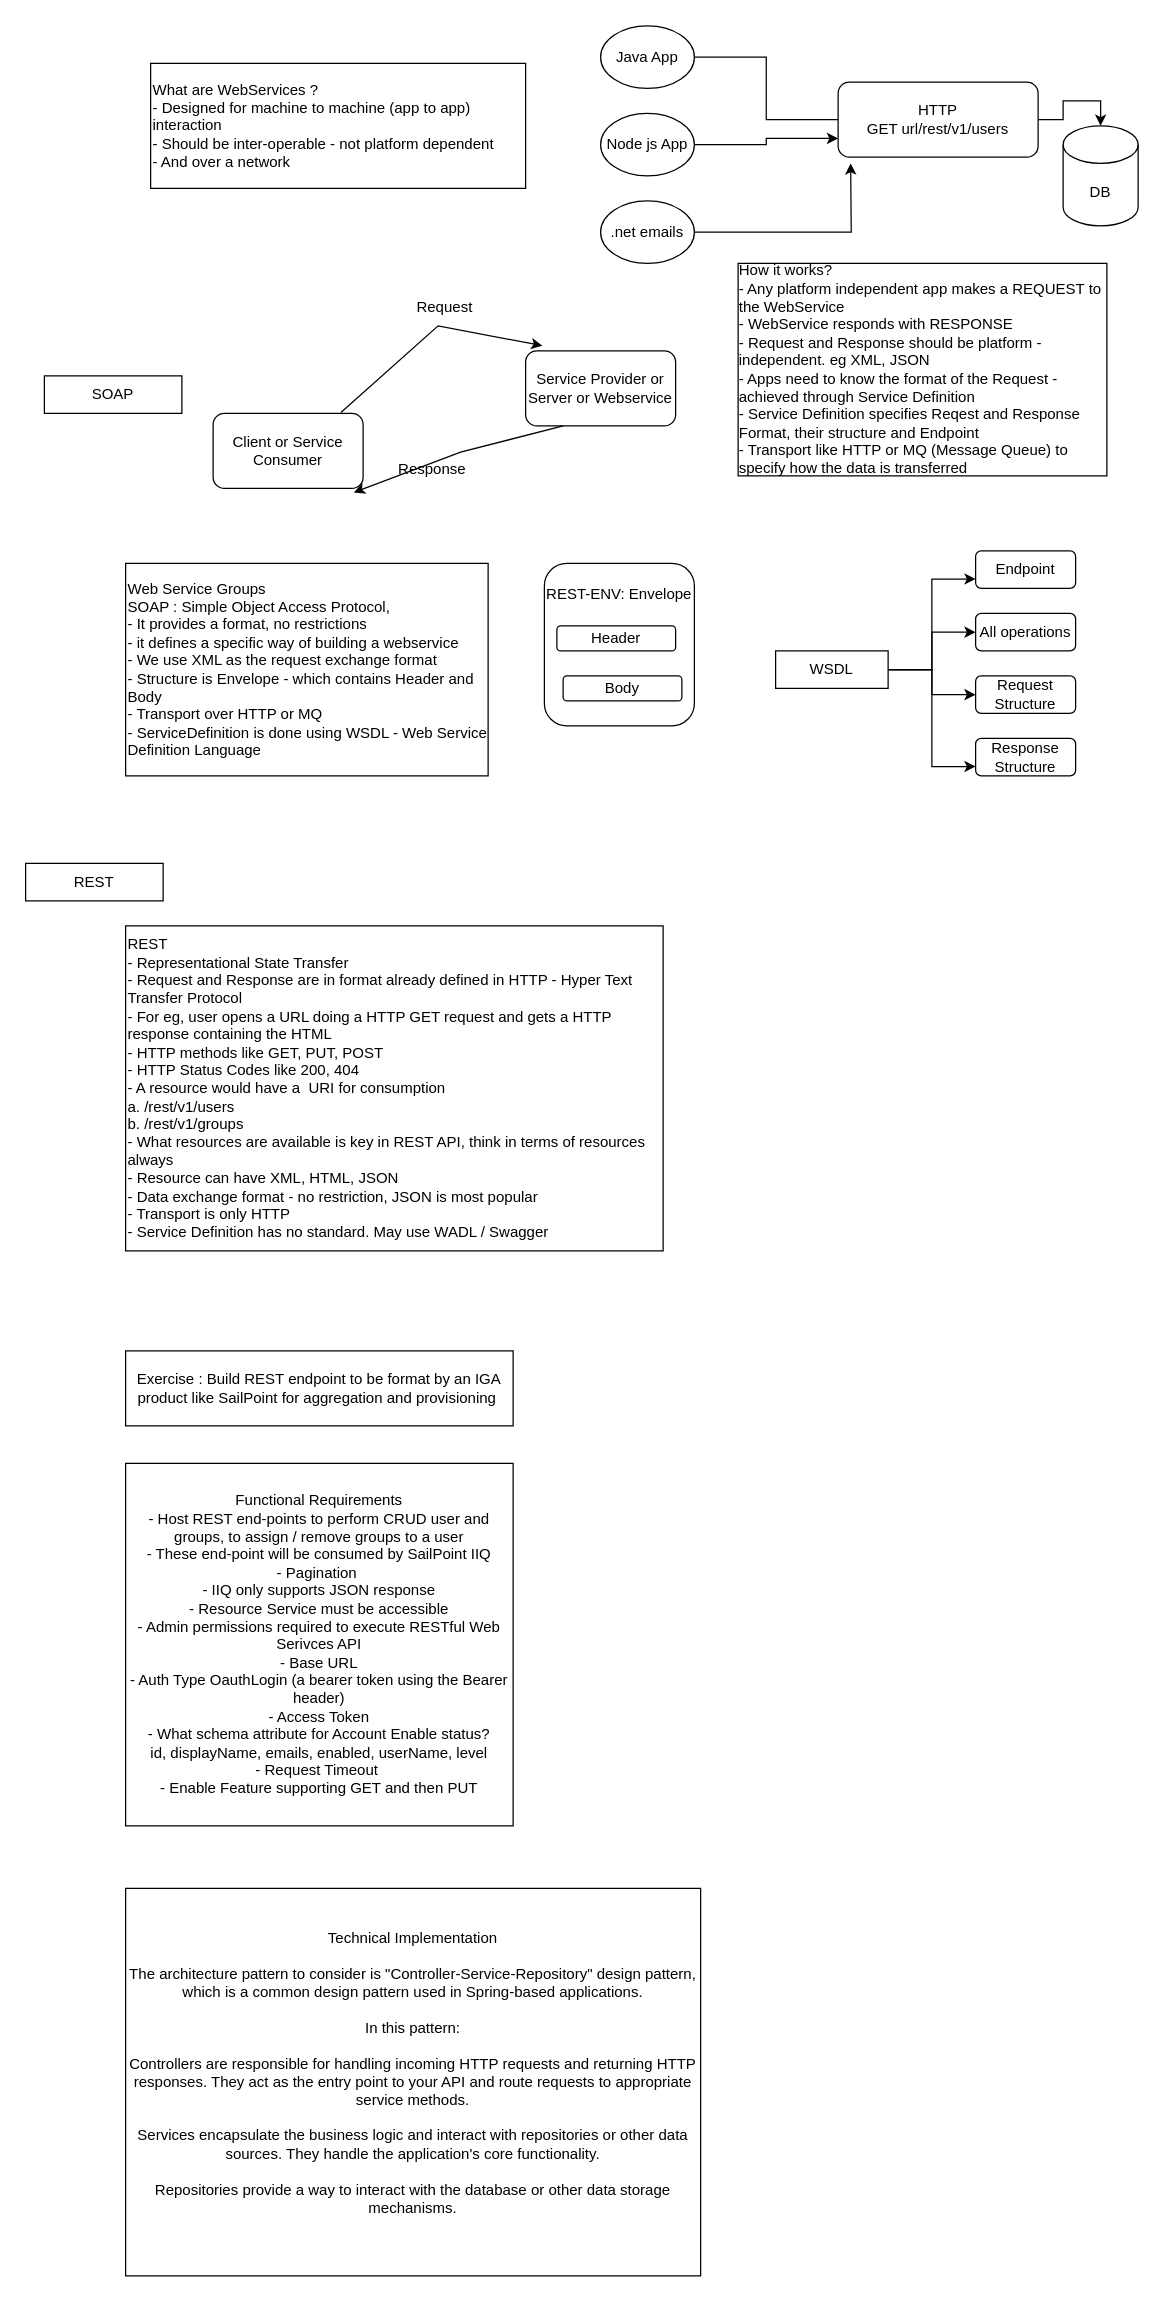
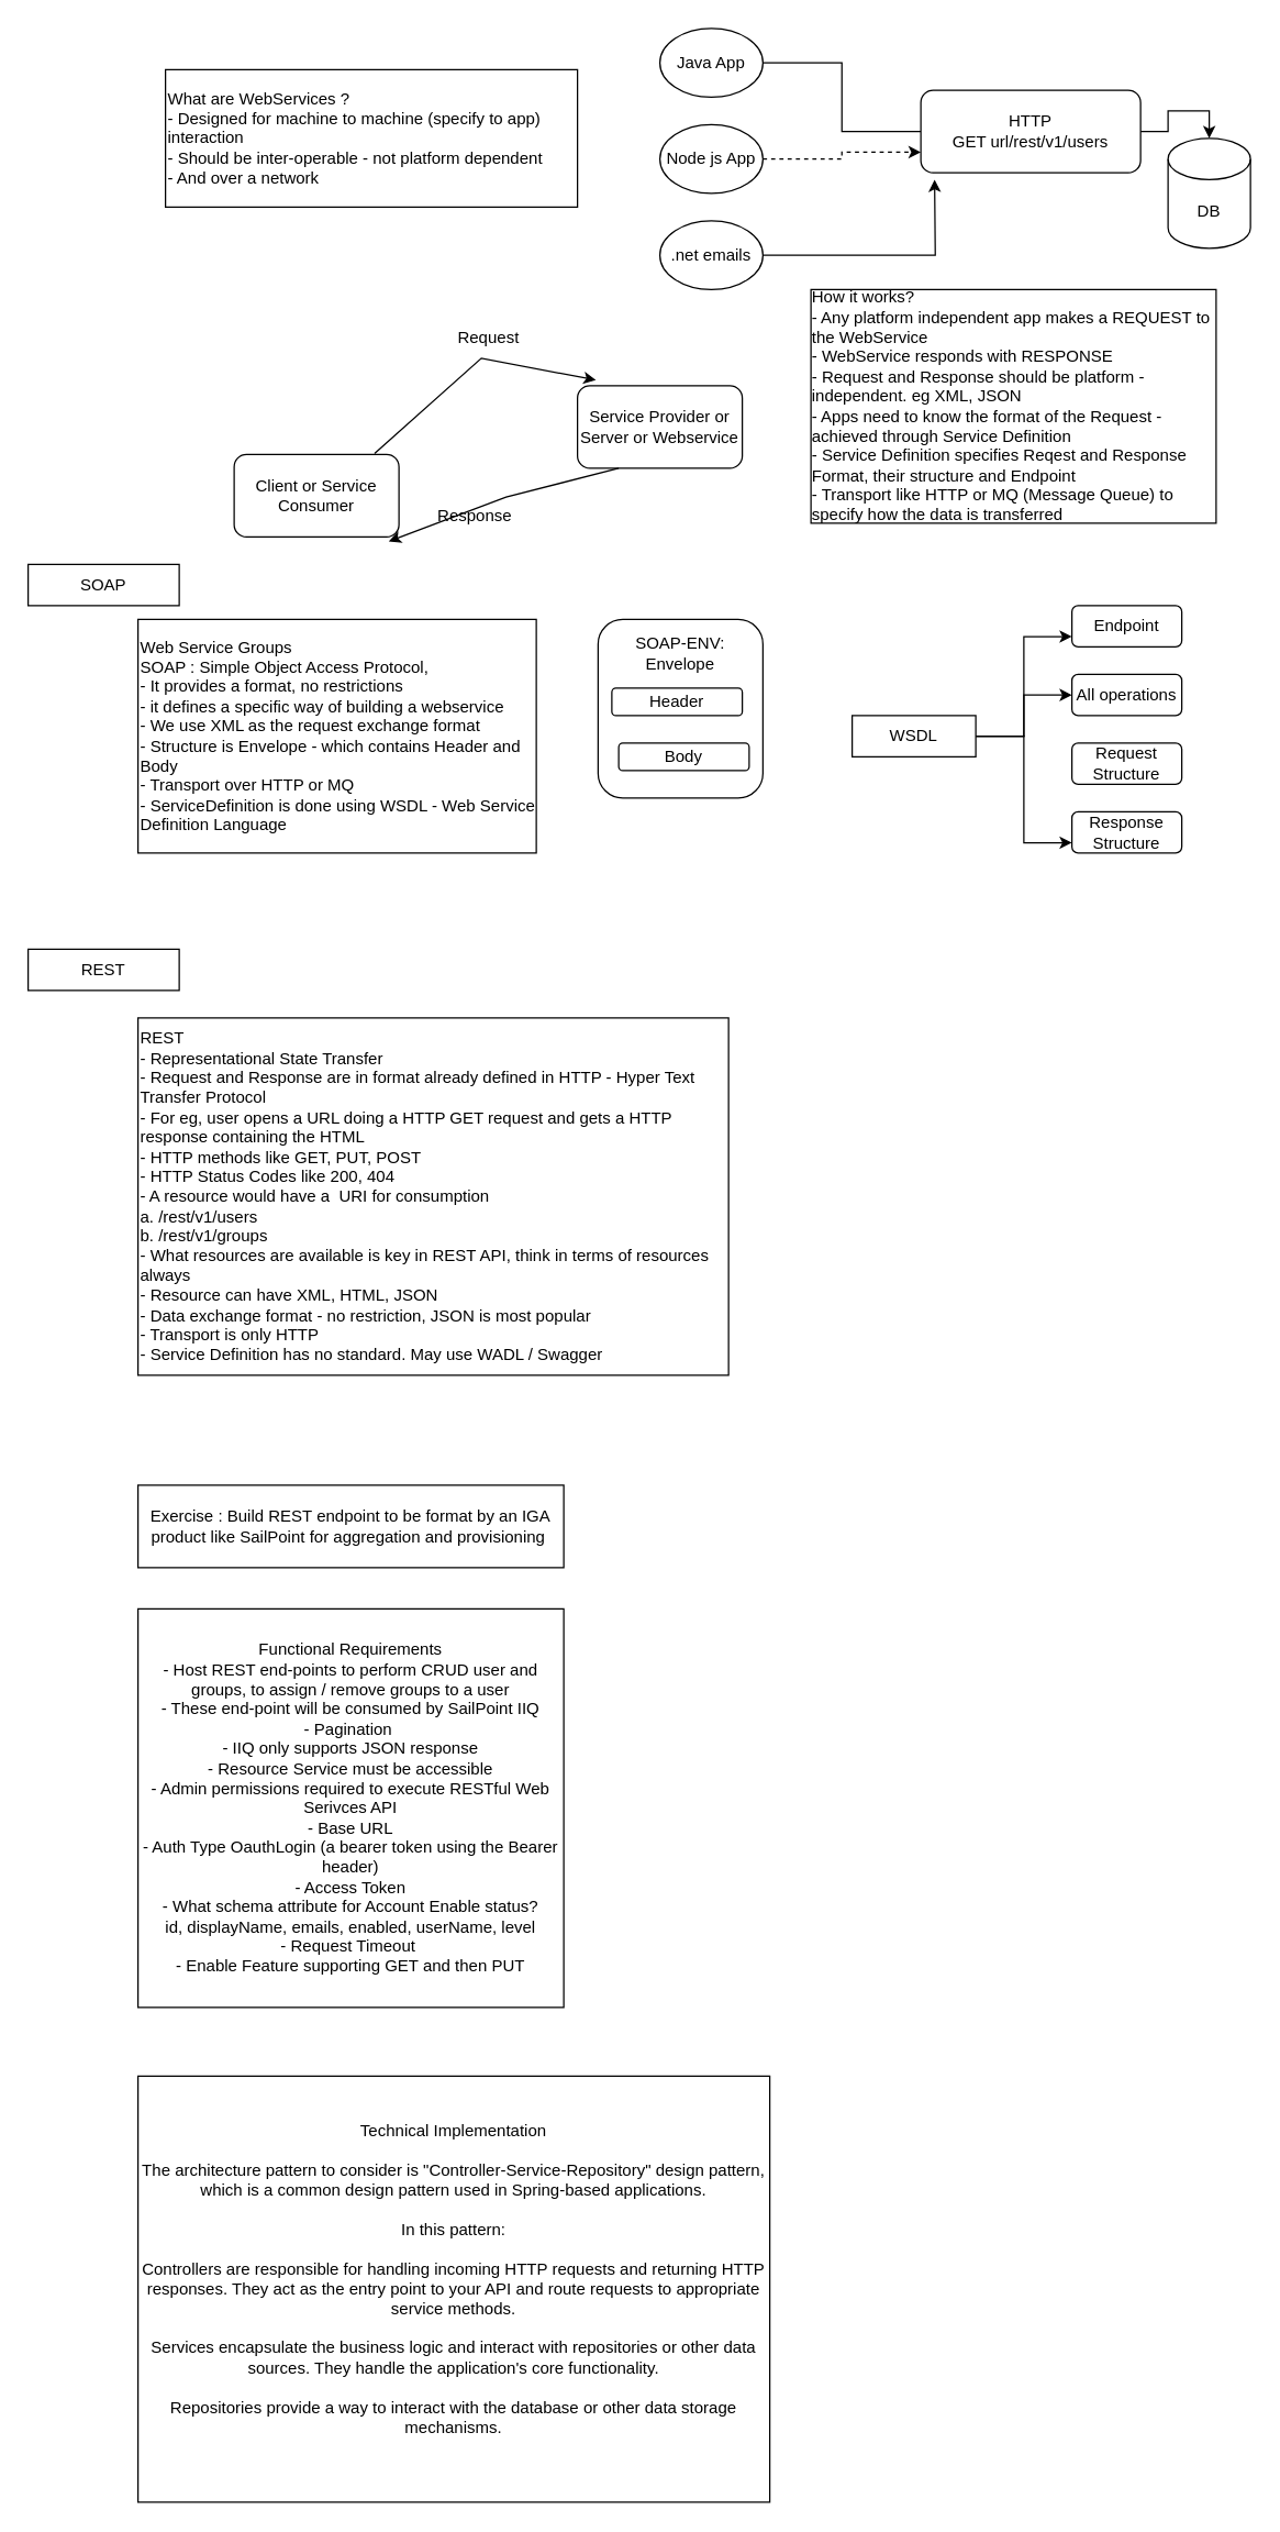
- <mxCell id="2" value="What are WebServices ?&lt;br&gt;- Designed for machine to machine (app to app) interaction&lt;br&gt;- Should be inter-operable - not platform dependent&lt;br&gt;- And over a network" style="rounded=0;whiteSpace=wrap;html=1;align=left;" vertex="1" parent="1"><mxGeometry x="120" y="50" width="300" height="100" as="geometry" /></mxCell>
+ <mxCell id="2" value="What are WebServices ?&lt;br&gt;- Designed for machine to machine (specify to app) interaction&lt;br&gt;- Should be inter-operable - not platform dependent&lt;br&gt;- And over a network" style="rounded=0;whiteSpace=wrap;html=1;align=left;" vertex="1" parent="1"><mxGeometry x="120" y="50" width="300" height="100" as="geometry" /></mxCell>
- <mxCell id="5" style="edgeStyle=orthogonalEdgeStyle;rounded=0;orthogonalLoop=1;jettySize=auto;html=1;entryX=0;entryY=0.75;entryDx=0;entryDy=0;" edge="1" parent="1" source="6" target="10"><mxGeometry relative="1" as="geometry" /></mxCell>
+ <mxCell id="5" style="edgeStyle=orthogonalEdgeStyle;rounded=0;orthogonalLoop=1;jettySize=auto;html=1;entryX=0;entryY=0.75;entryDx=0;entryDy=0;dashed=1;" edge="1" parent="1" source="6" target="10"><mxGeometry relative="1" as="geometry" /></mxCell>
- <mxCell id="33" value="SOAP" style="rounded=0;whiteSpace=wrap;html=1;" vertex="1" parent="1"><mxGeometry x="35" y="300" width="110" height="30" as="geometry" /></mxCell>
+ <mxCell id="33" value="SOAP" style="rounded=0;whiteSpace=wrap;html=1;" vertex="1" parent="1"><mxGeometry y="410" width="110" height="30" as="geometry" x="20" /></mxCell>
- <mxCell id="21" value="REST-ENV: Envelope" style="text;strokeColor=none;align=center;fillColor=none;html=1;verticalAlign=middle;whiteSpace=wrap;rounded=0;" vertex="1" parent="1"><mxGeometry x="435" y="460" width="120" height="30" as="geometry" /></mxCell>
+ <mxCell id="21" value="SOAP-ENV: Envelope" style="text;strokeColor=none;align=center;fillColor=none;html=1;verticalAlign=middle;whiteSpace=wrap;rounded=0;" vertex="1" parent="1"><mxGeometry x="435" y="460" width="120" height="30" as="geometry" /></mxCell>
- <mxCell id="26" style="edgeStyle=orthogonalEdgeStyle;rounded=0;orthogonalLoop=1;jettySize=auto;html=1;entryX=0;entryY=0.5;entryDx=0;entryDy=0;" edge="1" parent="1" source="28" target="31"><mxGeometry relative="1" as="geometry" /></mxCell>
